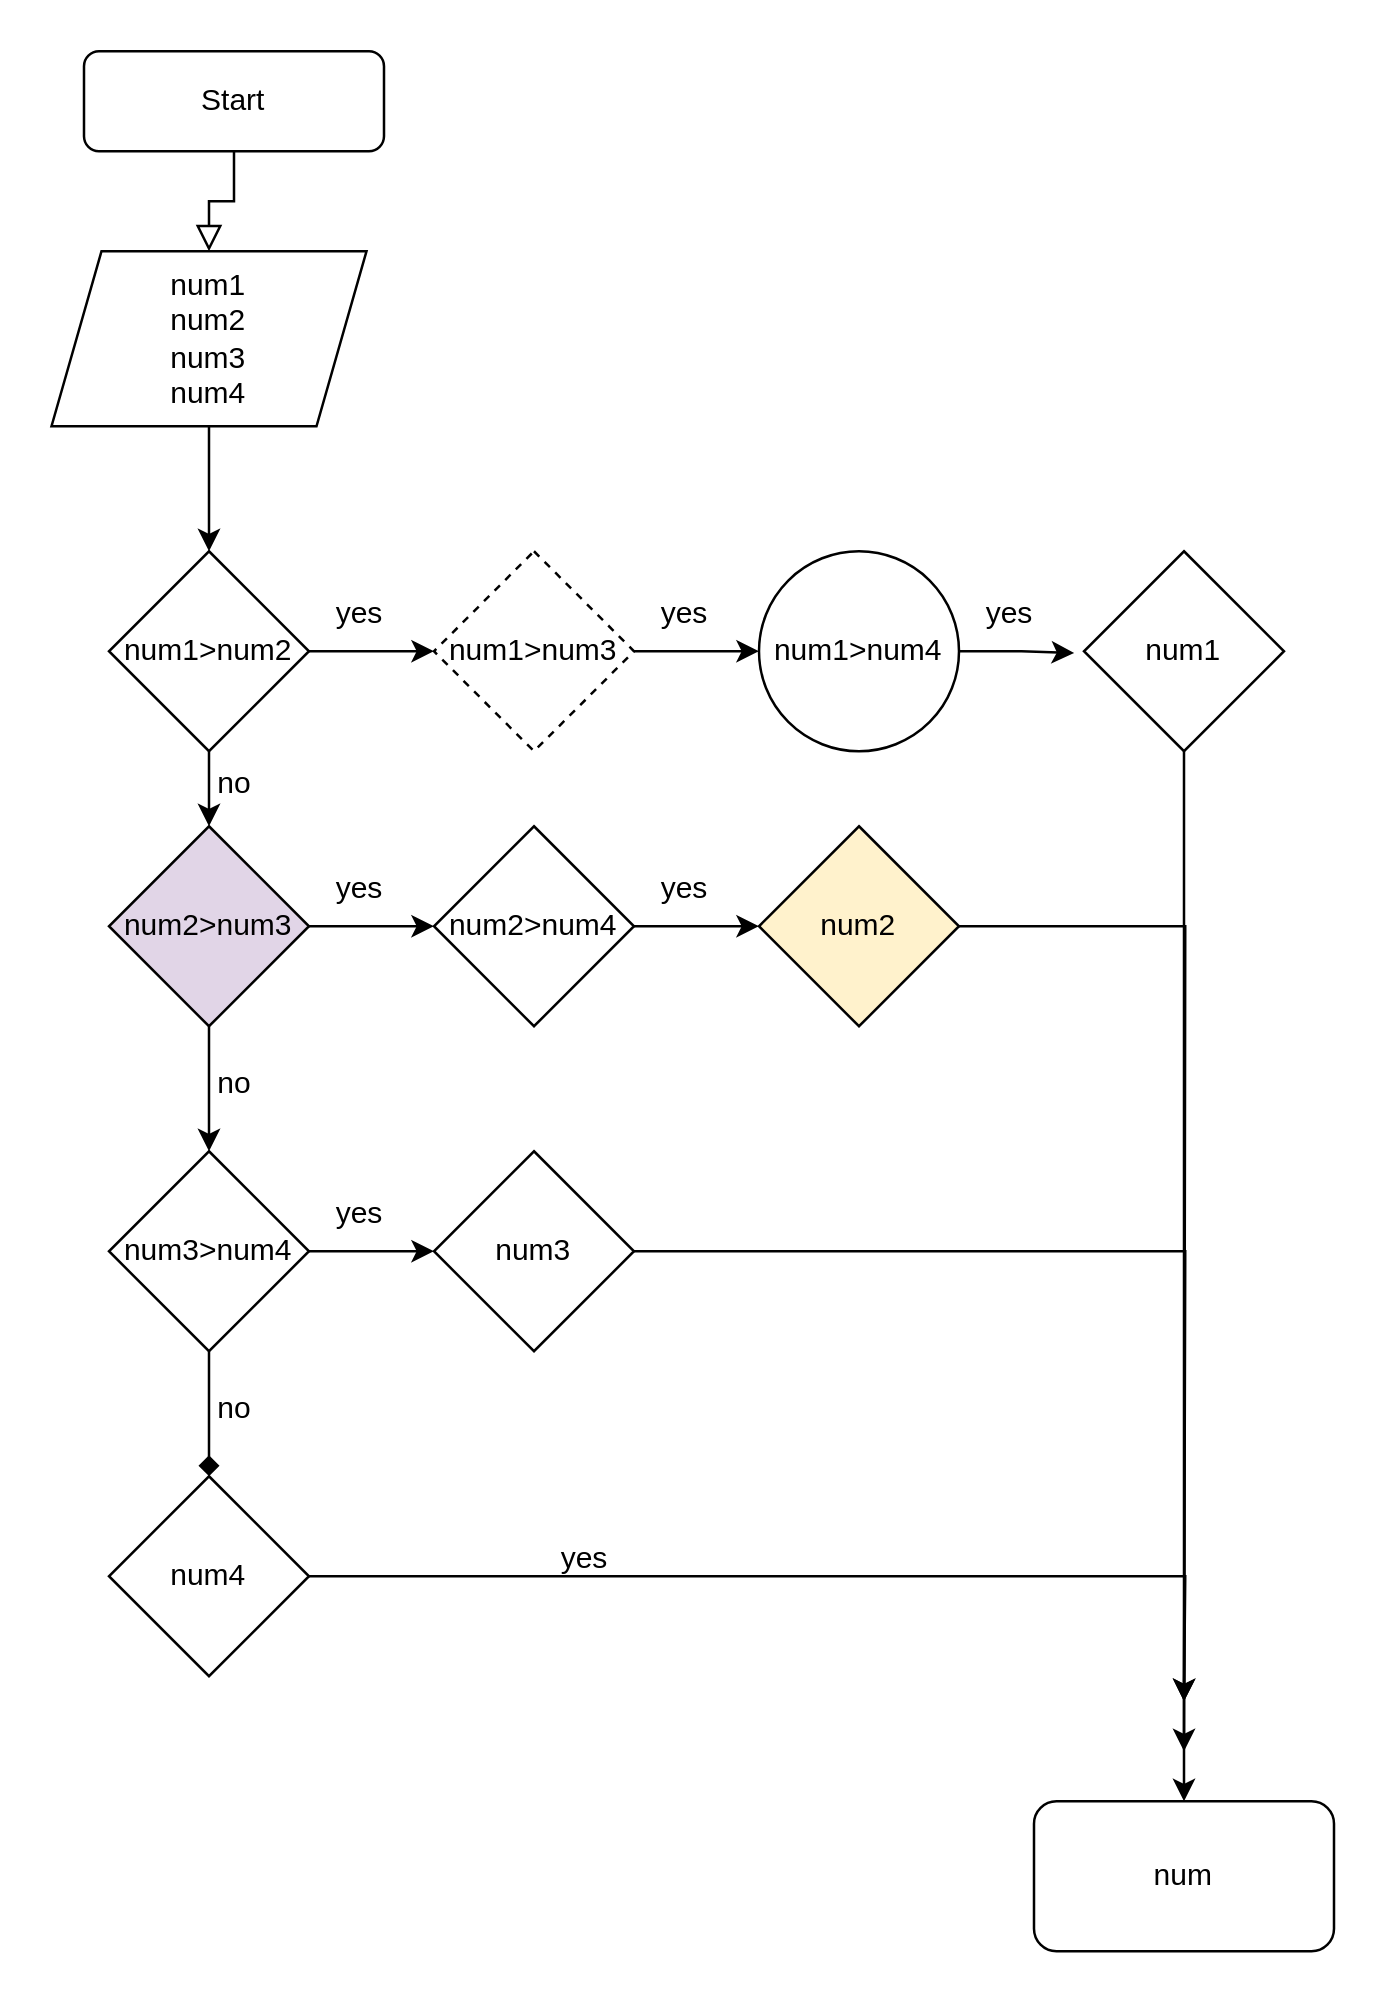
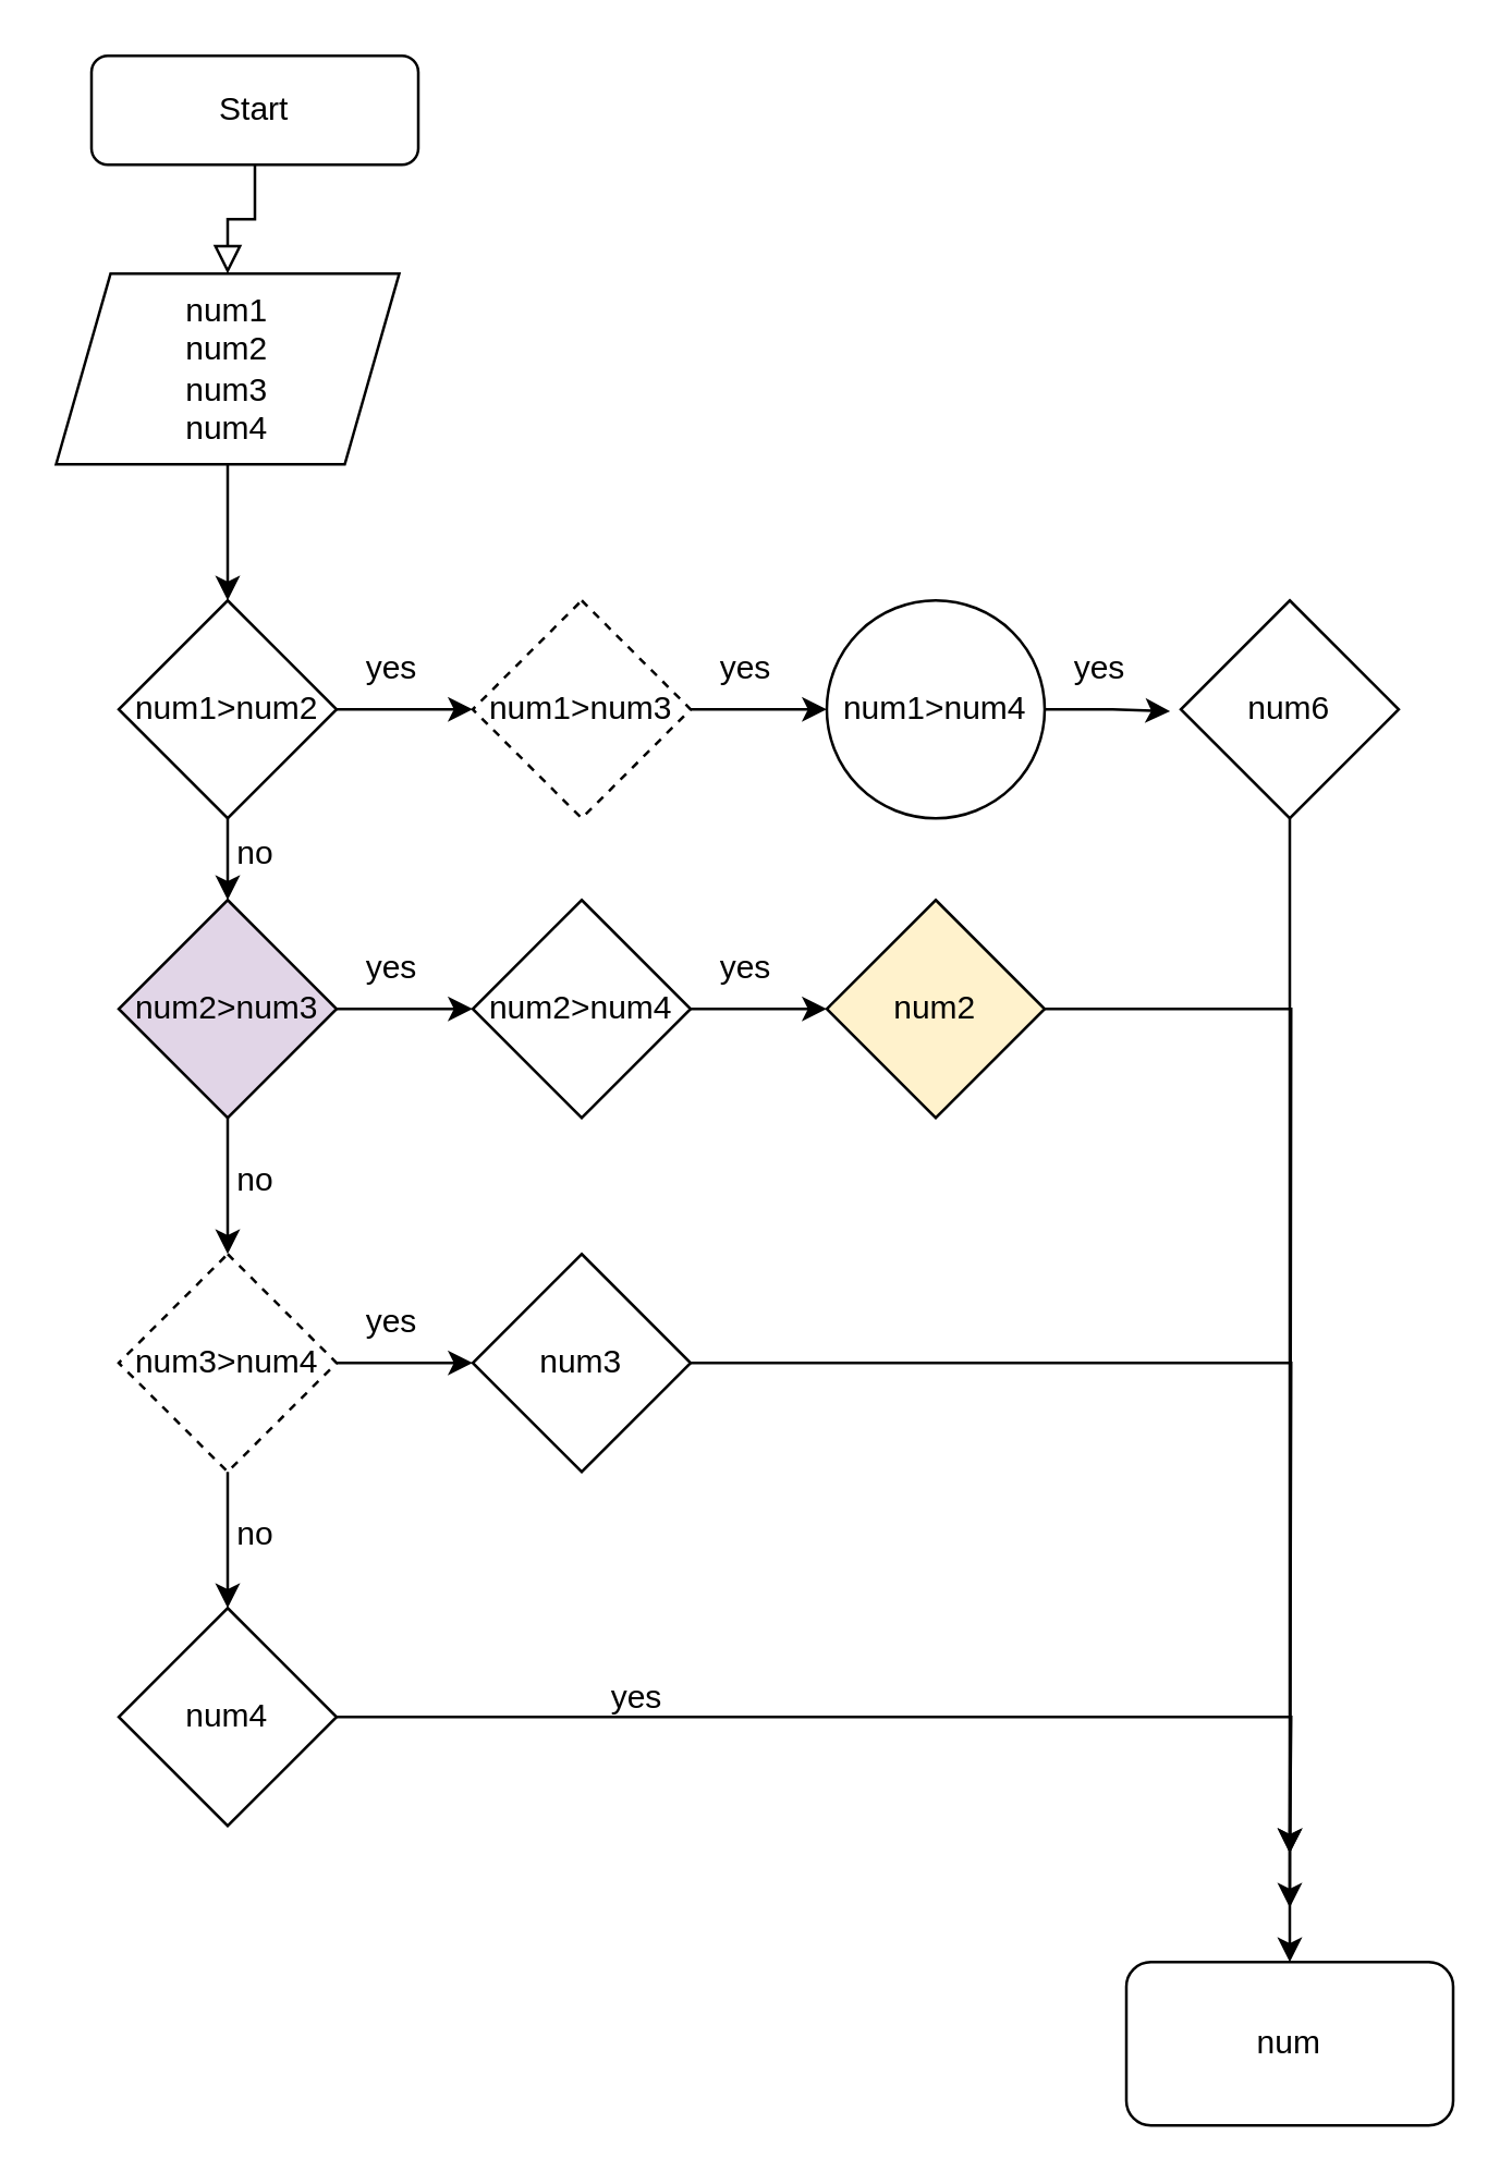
- <mxCell id="30" value="num1" style="rhombus;whiteSpace=wrap;html=1;" parent="1" vertex="1"><mxGeometry x="433" y="220" width="80" height="80" as="geometry" /></mxCell>
+ <mxCell id="30" value="num6" style="rhombus;whiteSpace=wrap;html=1;" parent="1" vertex="1"><mxGeometry x="433" y="220" width="80" height="80" as="geometry" /></mxCell>
- <mxCell id="15" value="num3&amp;gt;num4" style="rhombus;whiteSpace=wrap;html=1;" parent="1" vertex="1"><mxGeometry x="43" y="460" width="80" height="80" as="geometry" /></mxCell>
+ <mxCell id="15" value="num3&amp;gt;num4" style="rhombus;whiteSpace=wrap;html=1;dashed=1;" parent="1" vertex="1"><mxGeometry x="43" y="460" width="80" height="80" as="geometry" /></mxCell>
- <mxCell id="13" style="edgeStyle=orthogonalEdgeStyle;rounded=0;orthogonalLoop=1;jettySize=auto;html=1;exitX=0.5;exitY=1;exitDx=0;exitDy=0;entryX=0.5;entryY=0;entryDx=0;entryDy=0;endArrow=diamond;" parent="1" source="15" target="12" edge="1"><mxGeometry relative="1" as="geometry" /></mxCell>
+ <mxCell id="13" style="edgeStyle=orthogonalEdgeStyle;rounded=0;orthogonalLoop=1;jettySize=auto;html=1;exitX=0.5;exitY=1;exitDx=0;exitDy=0;entryX=0.5;entryY=0;entryDx=0;entryDy=0;" parent="1" source="15" target="12" edge="1"><mxGeometry relative="1" as="geometry" /></mxCell>
